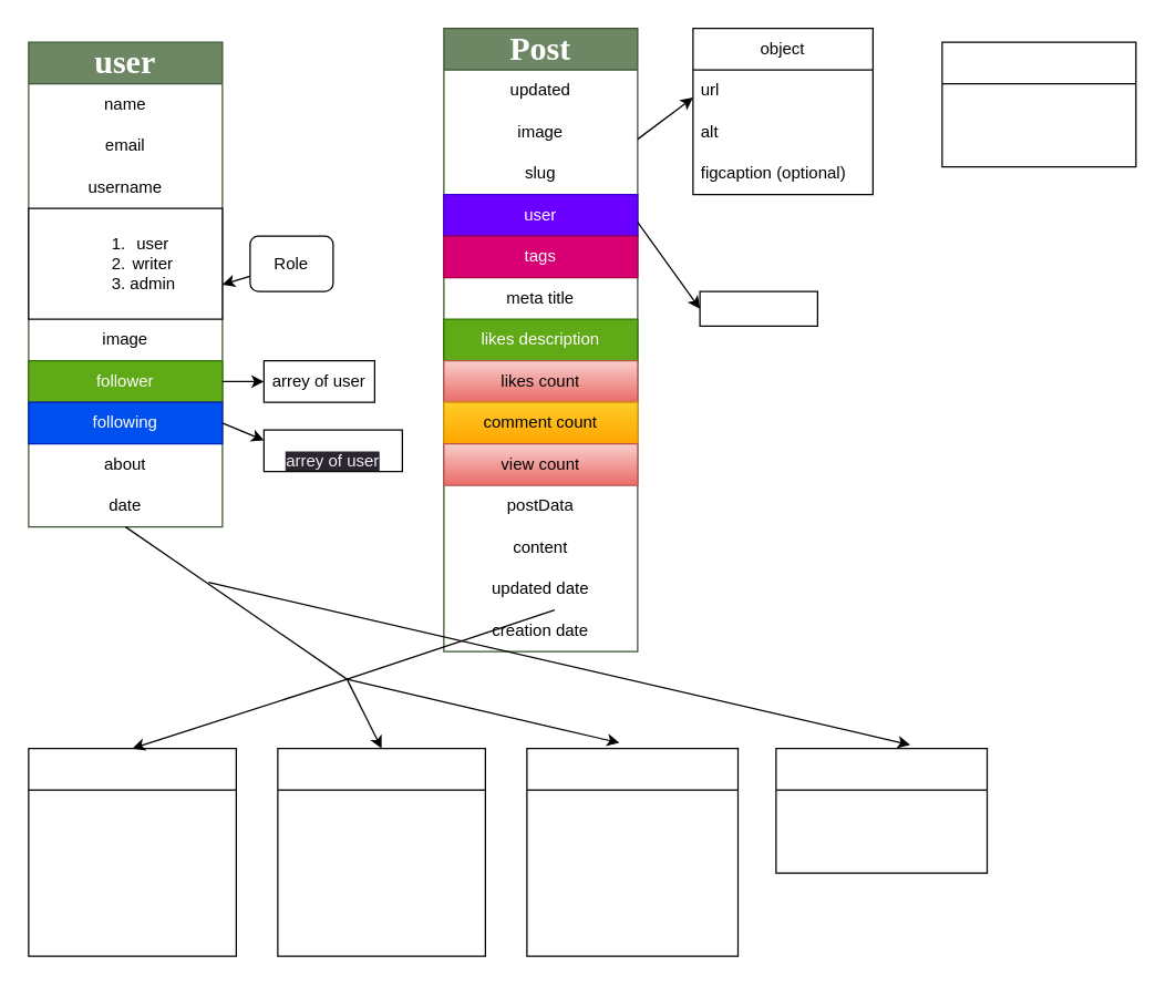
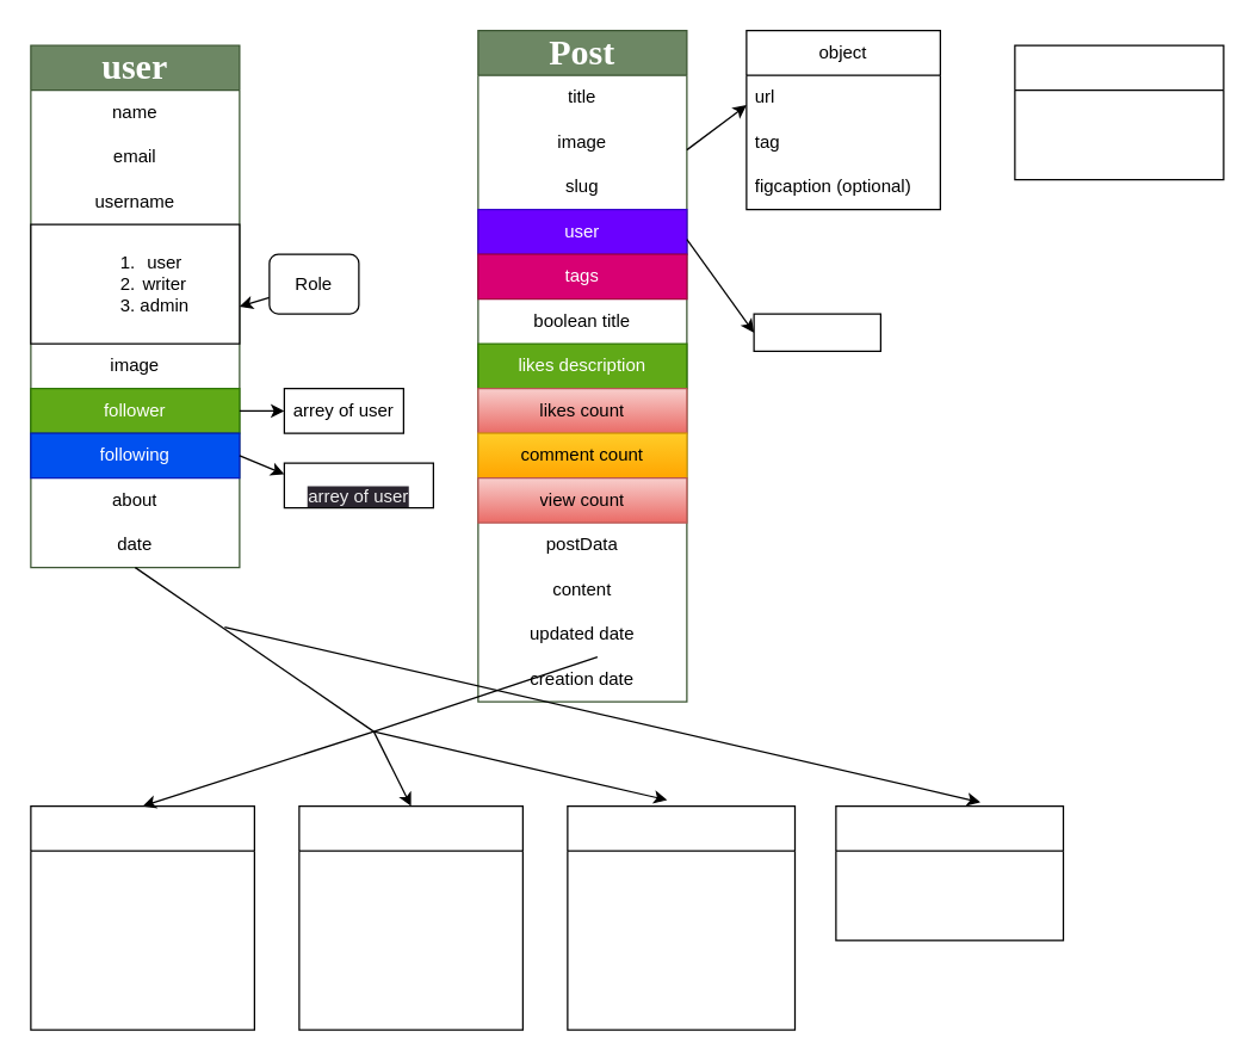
- <mxCell id="19" value="updated" style="text;strokeColor=none;fillColor=none;align=center;verticalAlign=middle;spacingLeft=4;spacingRight=4;overflow=hidden;points=[[0,0.5],[1,0.5]];portConstraint=eastwest;rotatable=0;whiteSpace=wrap;html=1;" parent="18" vertex="1"><mxGeometry y="30" width="140" height="30" as="geometry" /></mxCell>
+ <mxCell id="19" value="title" style="text;strokeColor=none;fillColor=none;align=center;verticalAlign=middle;spacingLeft=4;spacingRight=4;overflow=hidden;points=[[0,0.5],[1,0.5]];portConstraint=eastwest;rotatable=0;whiteSpace=wrap;html=1;" parent="18" vertex="1"><mxGeometry y="30" width="140" height="30" as="geometry" /></mxCell>
- <mxCell id="36" value="alt" style="text;strokeColor=none;fillColor=none;align=left;verticalAlign=middle;spacingLeft=4;spacingRight=4;overflow=hidden;points=[[0,0.5],[1,0.5]];portConstraint=eastwest;rotatable=0;whiteSpace=wrap;html=1;fontFamily=Helvetica;fontSize=12;" parent="34" vertex="1"><mxGeometry y="60" width="130" height="30" as="geometry" /></mxCell>
+ <mxCell id="36" value="tag" style="text;strokeColor=none;fillColor=none;align=left;verticalAlign=middle;spacingLeft=4;spacingRight=4;overflow=hidden;points=[[0,0.5],[1,0.5]];portConstraint=eastwest;rotatable=0;whiteSpace=wrap;html=1;fontFamily=Helvetica;fontSize=12;" parent="34" vertex="1"><mxGeometry y="60" width="130" height="30" as="geometry" /></mxCell>
- <mxCell id="24" value="meta title" style="text;strokeColor=none;fillColor=none;align=center;verticalAlign=middle;spacingLeft=4;spacingRight=4;overflow=hidden;points=[[0,0.5],[1,0.5]];portConstraint=eastwest;rotatable=0;whiteSpace=wrap;html=1;" parent="18" vertex="1"><mxGeometry y="180" width="140" height="30" as="geometry" /></mxCell>
+ <mxCell id="24" value="boolean title" style="text;strokeColor=none;fillColor=none;align=center;verticalAlign=middle;spacingLeft=4;spacingRight=4;overflow=hidden;points=[[0,0.5],[1,0.5]];portConstraint=eastwest;rotatable=0;whiteSpace=wrap;html=1;" parent="18" vertex="1"><mxGeometry y="180" width="140" height="30" as="geometry" /></mxCell>
